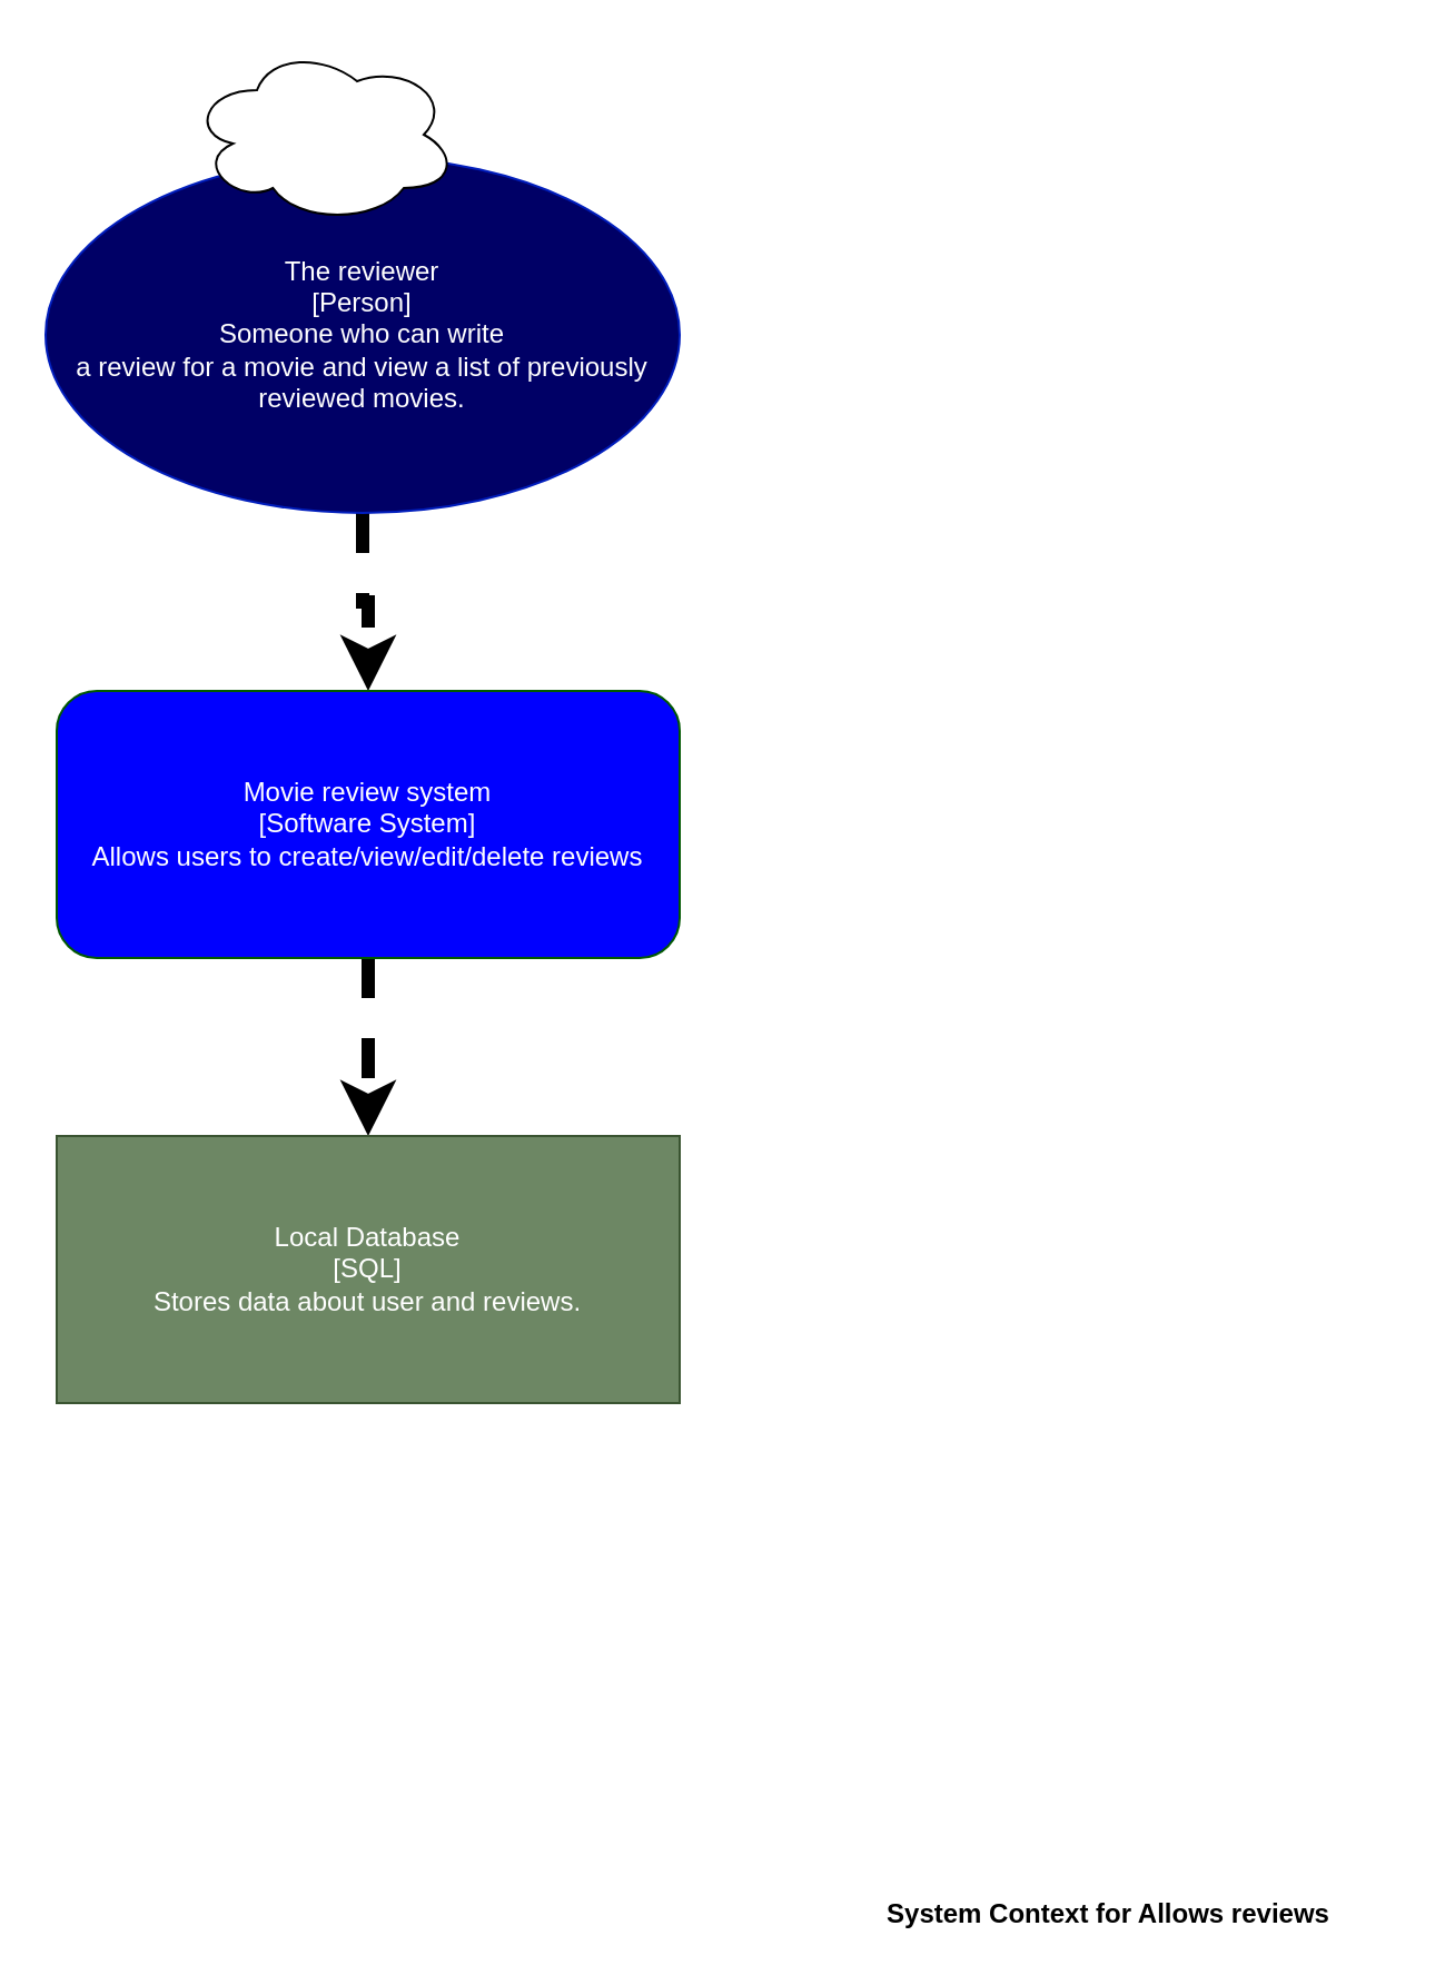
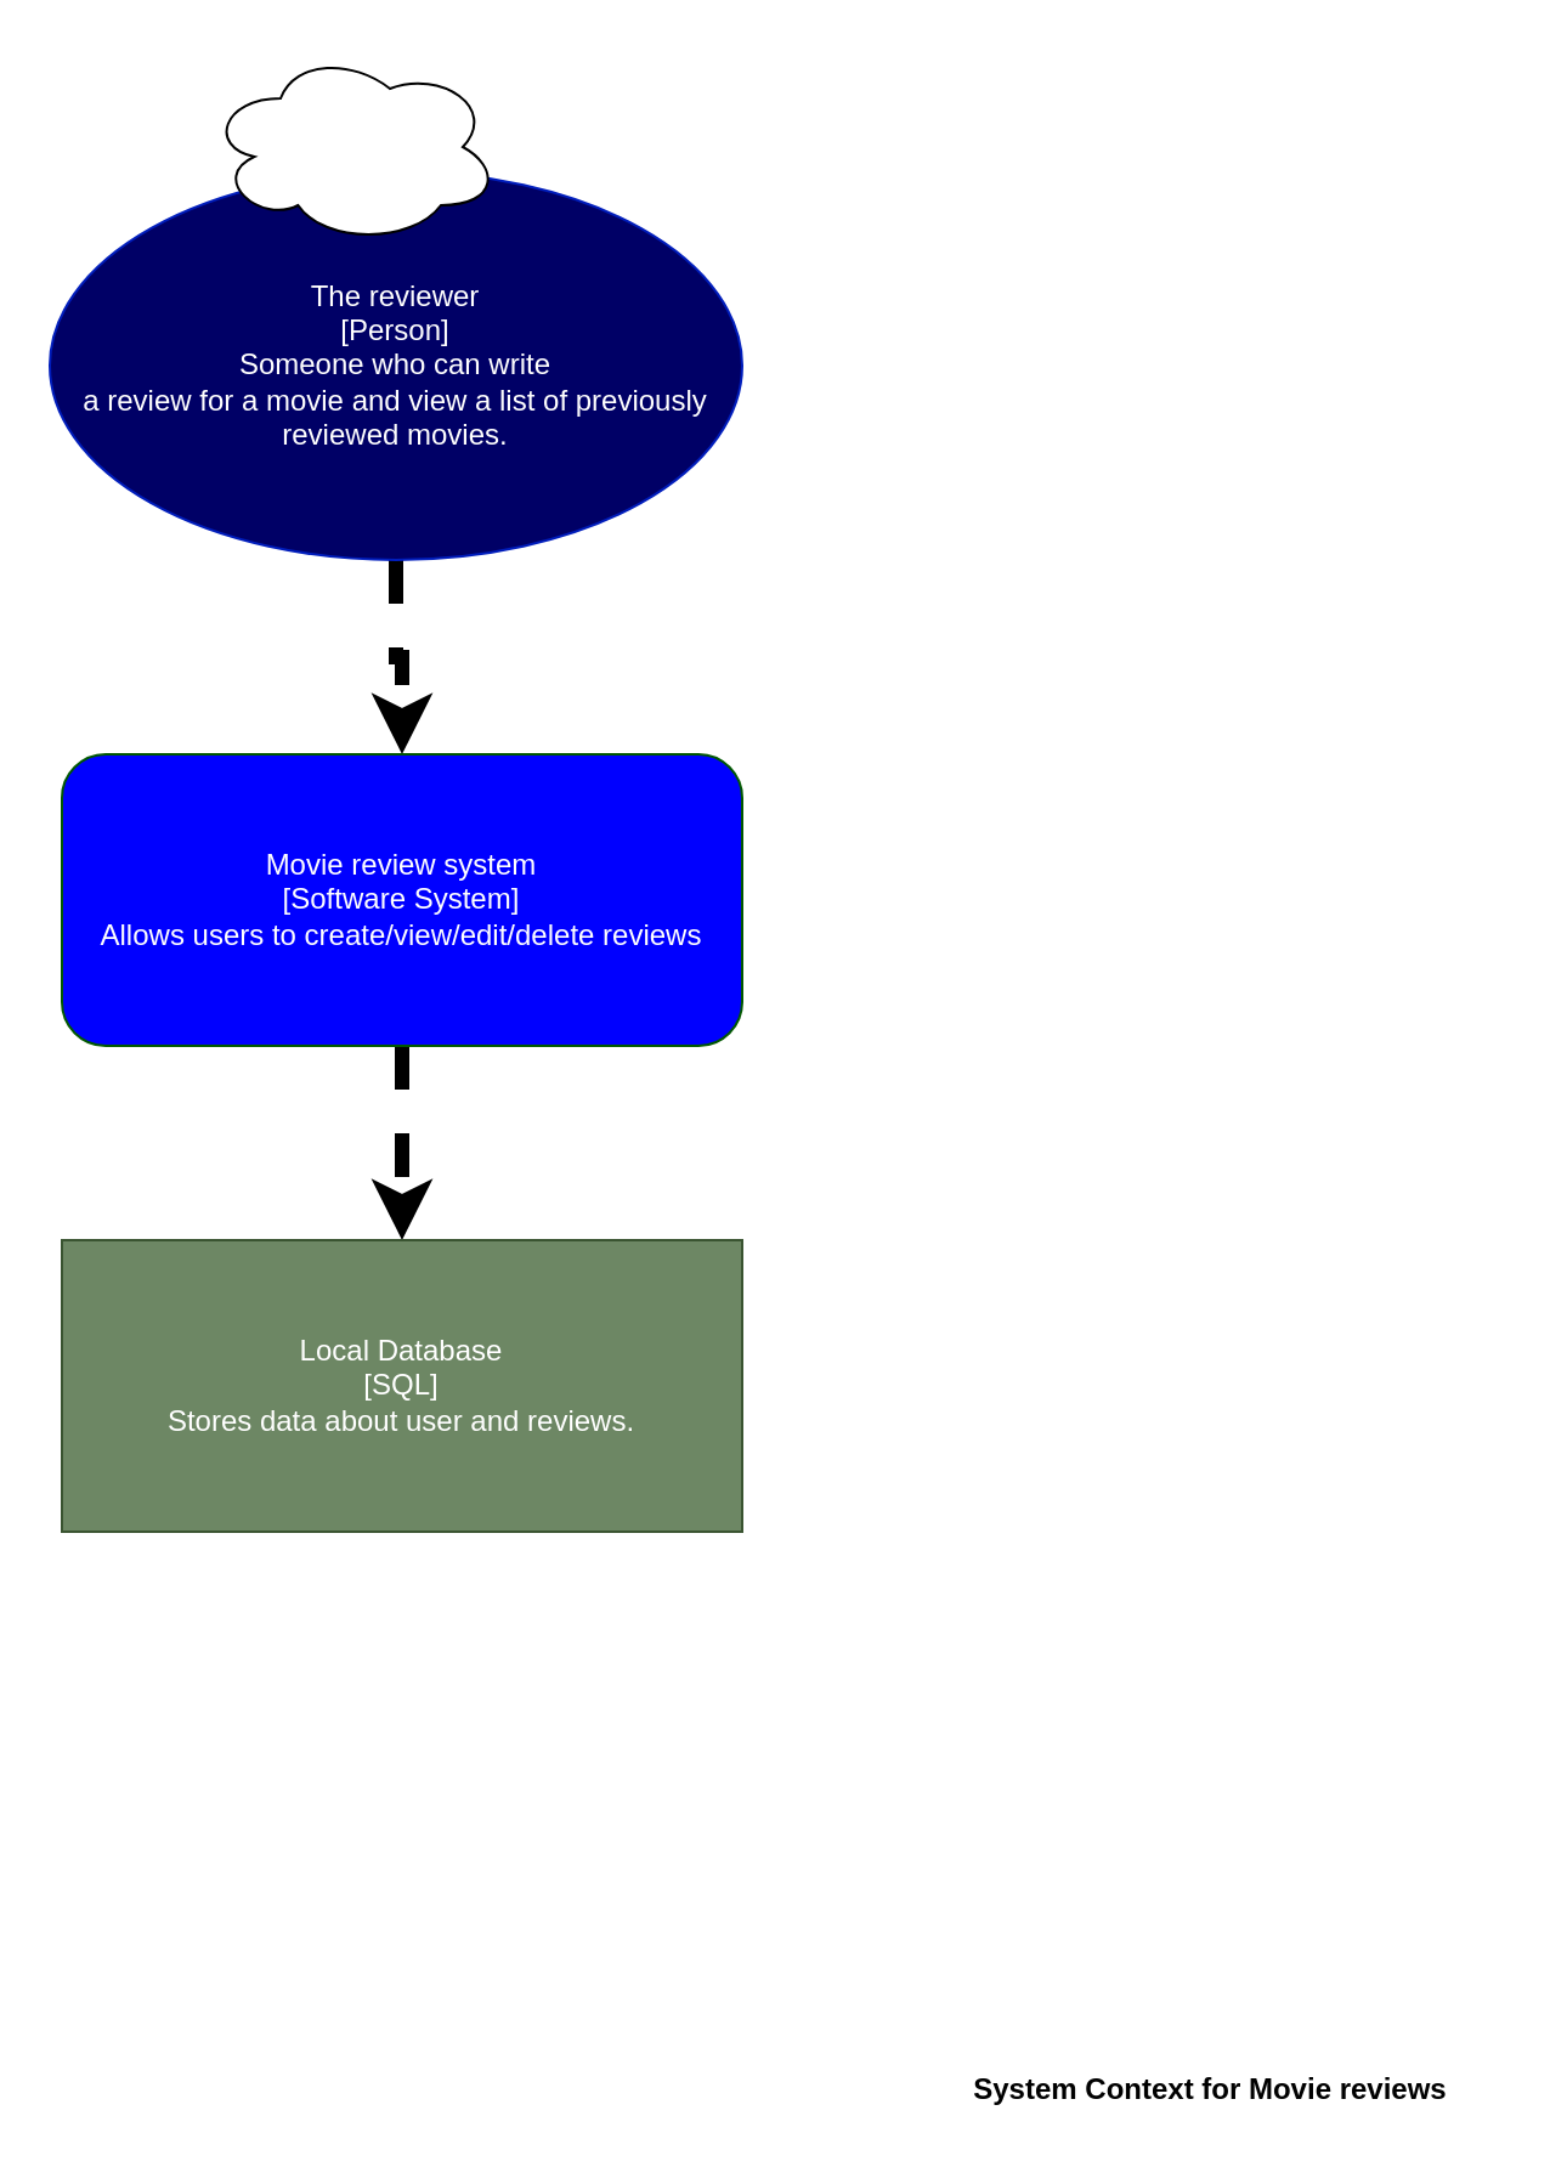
- <mxCell id="2" value="&lt;b&gt;System Context for Allows reviews&lt;/b&gt;" style="text;html=1;strokeColor=none;fillColor=none;align=center;verticalAlign=middle;whiteSpace=wrap;rounded=0;" parent="1" vertex="1"><mxGeometry x="373" y="850" width="250" height="20" as="geometry" /></mxCell>
+ <mxCell id="2" value="&lt;b&gt;System Context for Movie reviews&lt;/b&gt;" style="text;html=1;strokeColor=none;fillColor=none;align=center;verticalAlign=middle;whiteSpace=wrap;rounded=0;" parent="1" vertex="1"><mxGeometry x="373" y="850" width="250" height="20" as="geometry" /></mxCell>
